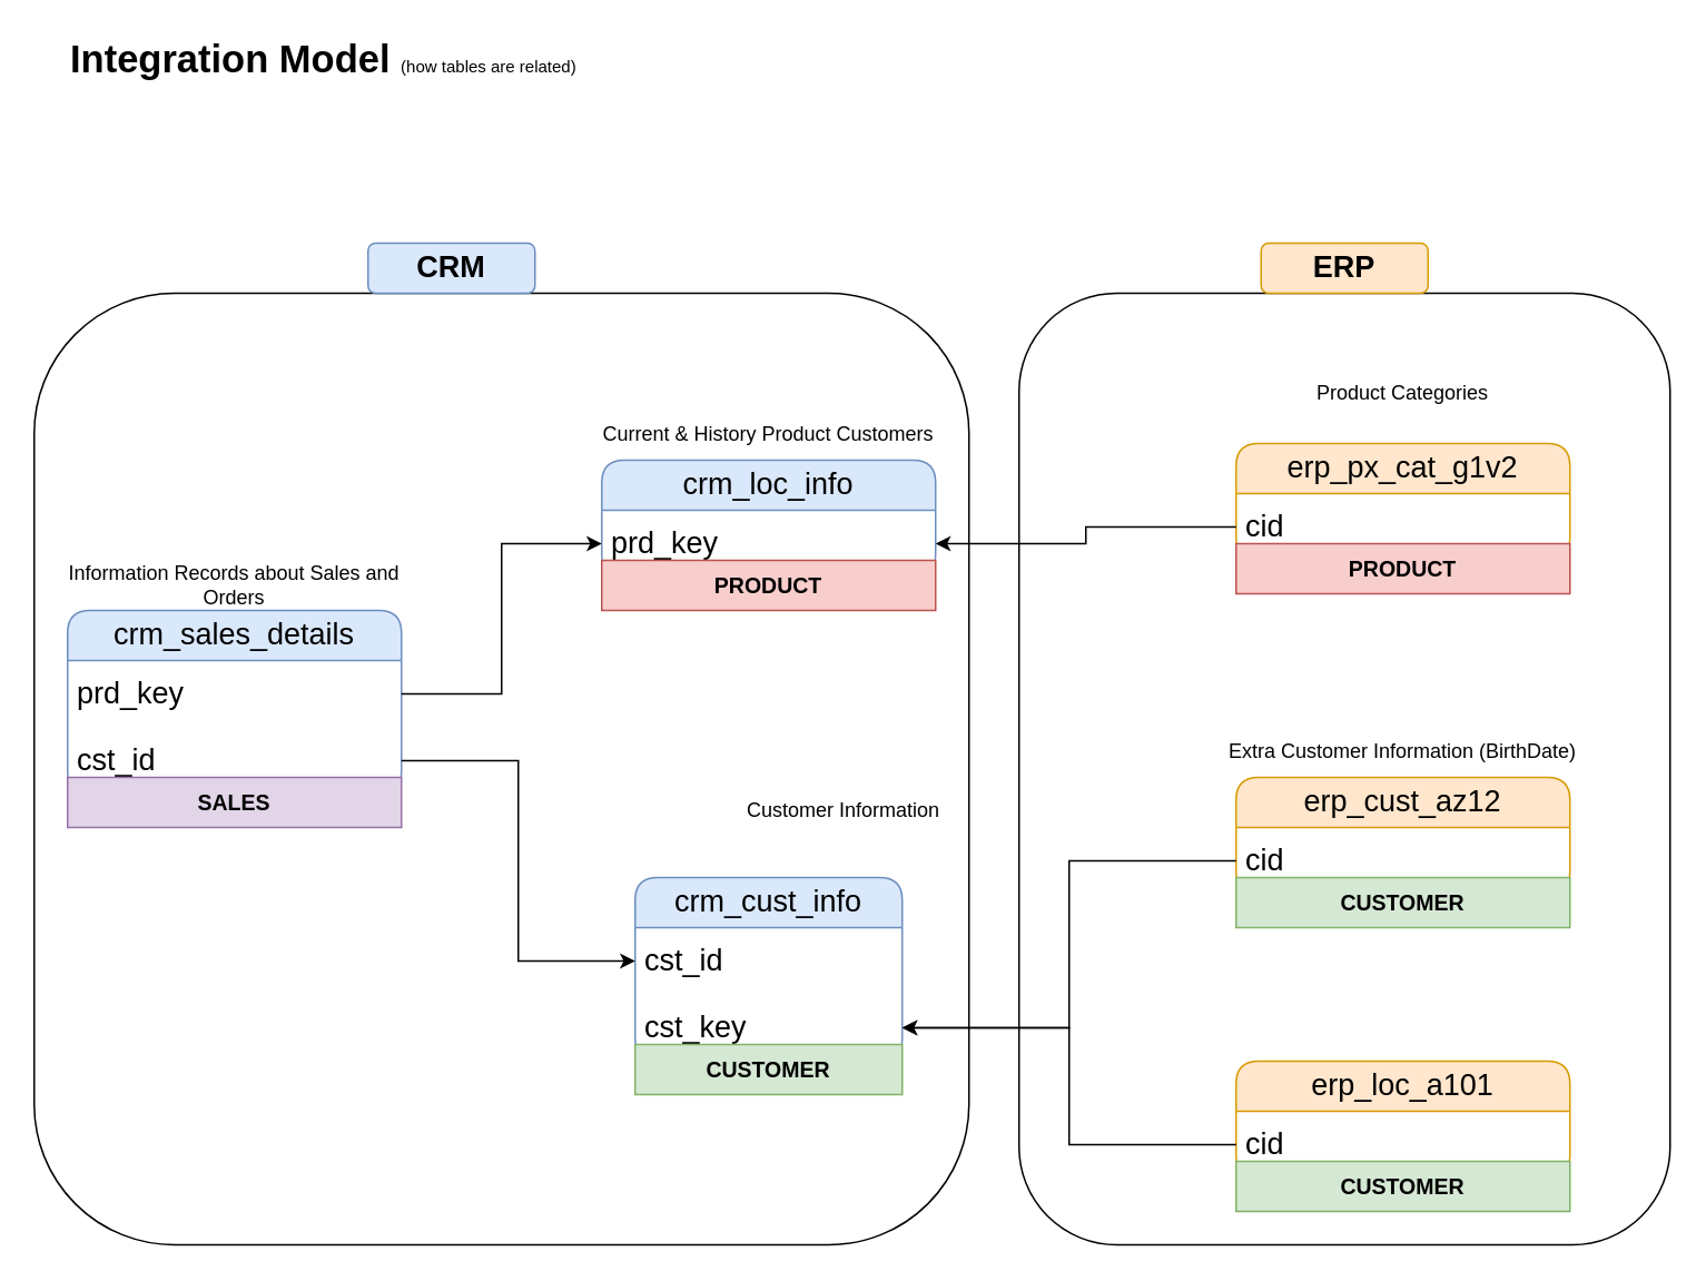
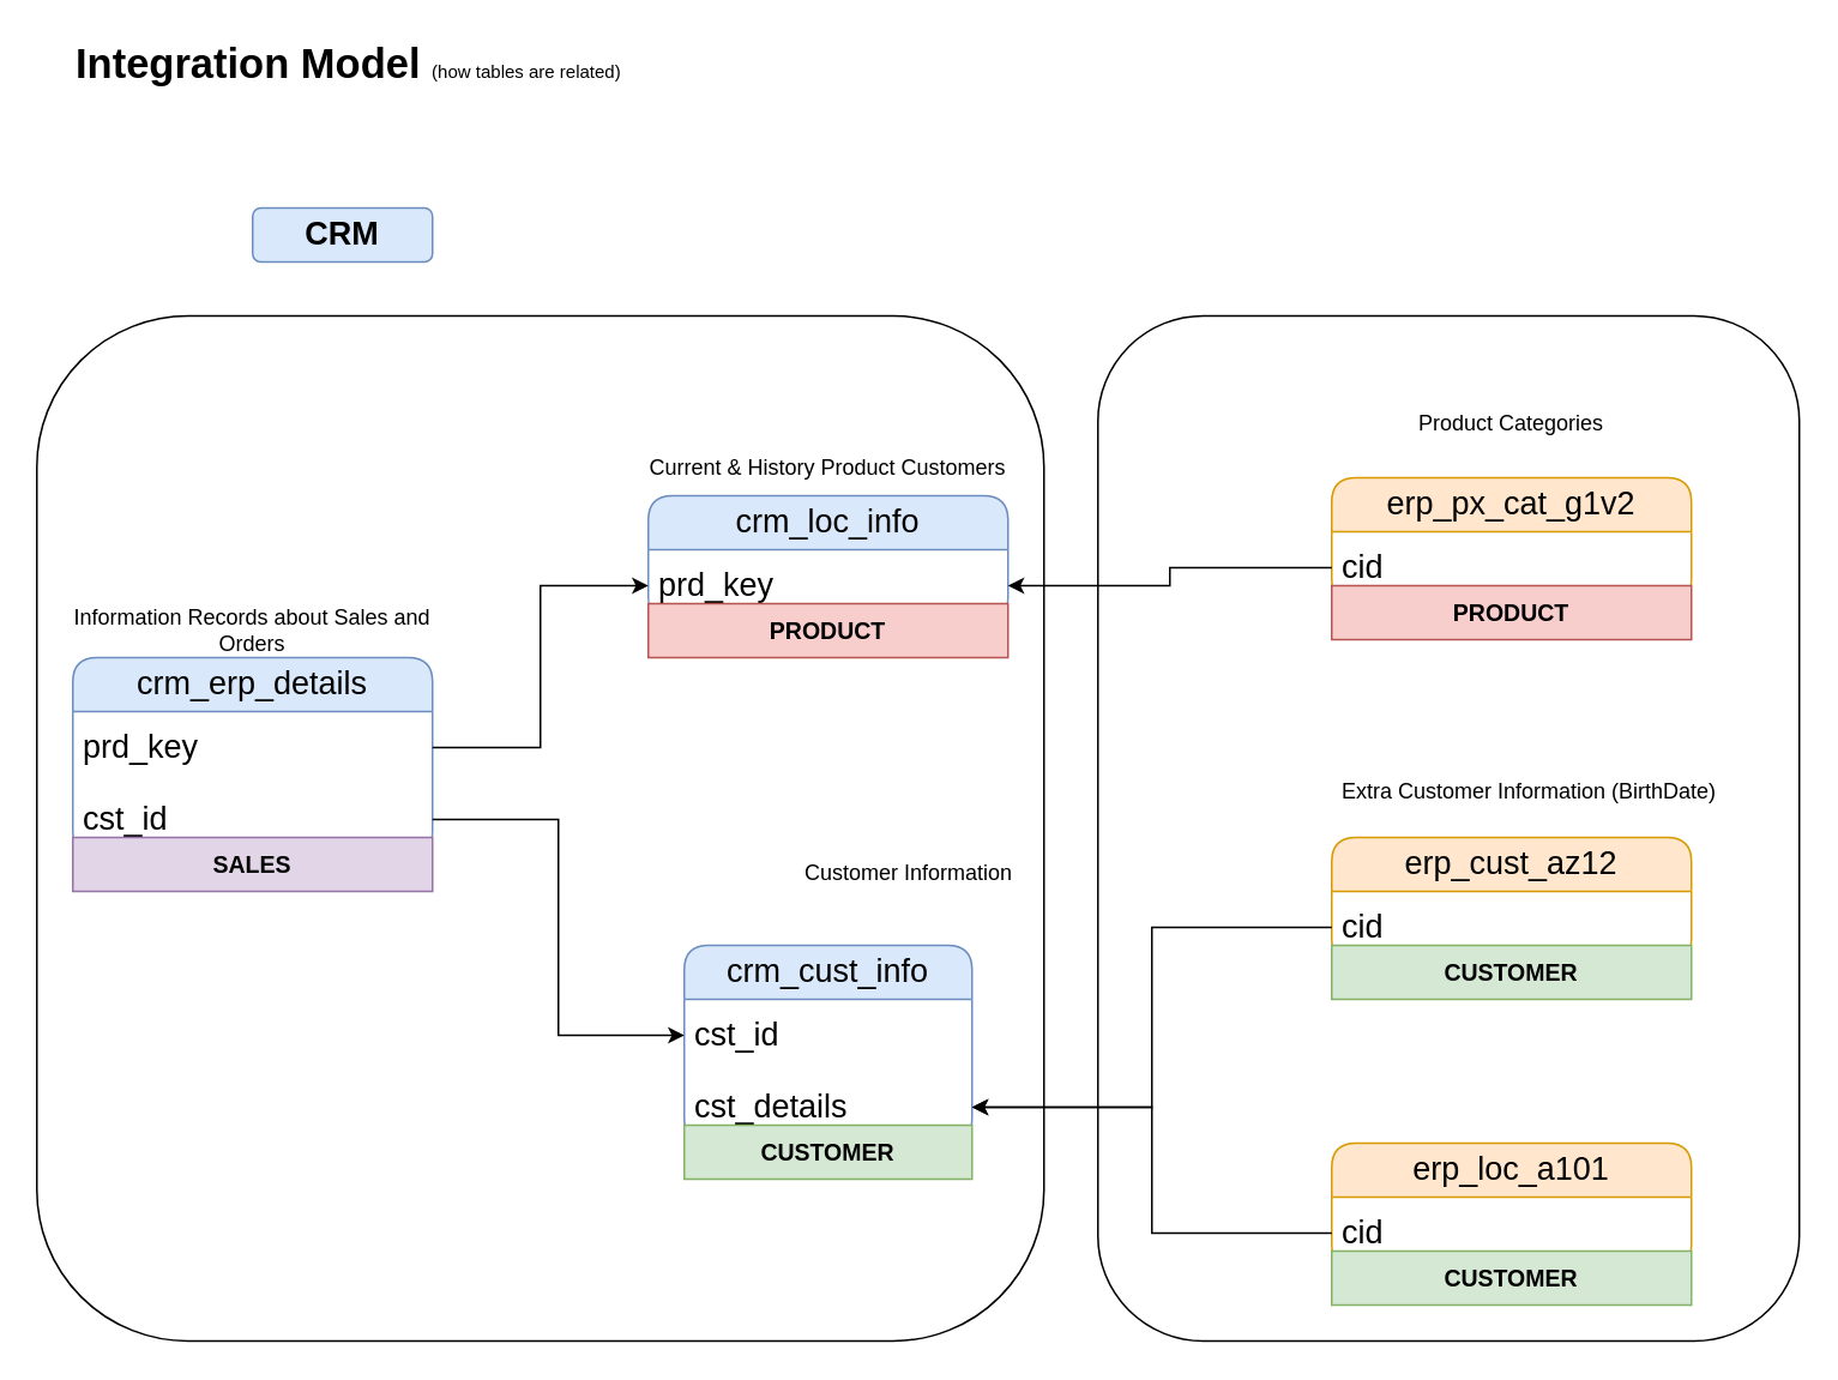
- <mxCell id="28" value="&lt;b&gt;&lt;font style=&quot;font-size: 18px;&quot;&gt;CRM&lt;/font&gt;&lt;/b&gt;" style="text;html=1;align=center;verticalAlign=middle;whiteSpace=wrap;rounded=1;fillColor=#dae8fc;strokeColor=#6c8ebf;" parent="1" vertex="1"><mxGeometry x="220" y="145" width="100" height="30" as="geometry" /></mxCell>
+ <mxCell id="28" value="&lt;b&gt;&lt;font style=&quot;font-size: 18px;&quot;&gt;CRM&lt;/font&gt;&lt;/b&gt;" style="text;html=1;align=center;verticalAlign=middle;whiteSpace=wrap;rounded=1;fillColor=#dae8fc;strokeColor=#6c8ebf;" parent="1" vertex="1"><mxGeometry x="140" y="115" width="100" height="30" as="geometry" /></mxCell>
- <mxCell id="30" value="&lt;b&gt;&lt;font style=&quot;font-size: 18px;&quot;&gt;ERP&lt;/font&gt;&lt;/b&gt;" style="text;html=1;align=center;verticalAlign=middle;whiteSpace=wrap;rounded=1;fillColor=#ffe6cc;strokeColor=#d79b00;" parent="1" vertex="1"><mxGeometry x="755" y="145" width="100" height="30" as="geometry" /></mxCell>
- <mxCell id="10" value="crm_sales_details" style="swimlane;fontStyle=0;childLayout=stackLayout;horizontal=1;startSize=30;horizontalStack=0;resizeParent=1;resizeParentMax=0;resizeLast=0;collapsible=1;marginBottom=0;whiteSpace=wrap;html=1;rounded=1;fillColor=#dae8fc;strokeColor=#6c8ebf;fontSize=18;" parent="1" vertex="1"><mxGeometry x="40" y="365" width="200" height="110" as="geometry" /></mxCell>
+ <mxCell id="10" value="crm_erp_details" style="swimlane;fontStyle=0;childLayout=stackLayout;horizontal=1;startSize=30;horizontalStack=0;resizeParent=1;resizeParentMax=0;resizeLast=0;collapsible=1;marginBottom=0;whiteSpace=wrap;html=1;rounded=1;fillColor=#dae8fc;strokeColor=#6c8ebf;fontSize=18;" parent="1" vertex="1"><mxGeometry x="40" y="365" width="200" height="110" as="geometry" /></mxCell>
- <mxCell id="18" value="Extra Customer Information (BirthDate)" style="text;html=1;align=center;verticalAlign=middle;whiteSpace=wrap;rounded=0;" parent="1" vertex="1"><mxGeometry x="730" y="435" width="220" height="30" as="geometry" /></mxCell>
+ <mxCell id="18" value="Extra Customer Information (BirthDate)" style="text;html=1;align=center;verticalAlign=middle;whiteSpace=wrap;rounded=0;" parent="1" vertex="1"><mxGeometry x="740" y="425" width="220" height="30" as="geometry" /></mxCell>
- <mxCell id="5" value="cst_key" style="text;strokeColor=none;fillColor=none;align=left;verticalAlign=middle;spacingLeft=4;spacingRight=4;overflow=hidden;points=[[0,0.5],[1,0.5]];portConstraint=eastwest;rotatable=0;whiteSpace=wrap;html=1;fontSize=18;" parent="3" vertex="1"><mxGeometry y="70" width="160" height="40" as="geometry" /></mxCell>
+ <mxCell id="5" value="cst_details" style="text;strokeColor=none;fillColor=none;align=left;verticalAlign=middle;spacingLeft=4;spacingRight=4;overflow=hidden;points=[[0,0.5],[1,0.5]];portConstraint=eastwest;rotatable=0;whiteSpace=wrap;html=1;fontSize=18;" parent="3" vertex="1"><mxGeometry y="70" width="160" height="40" as="geometry" /></mxCell>
